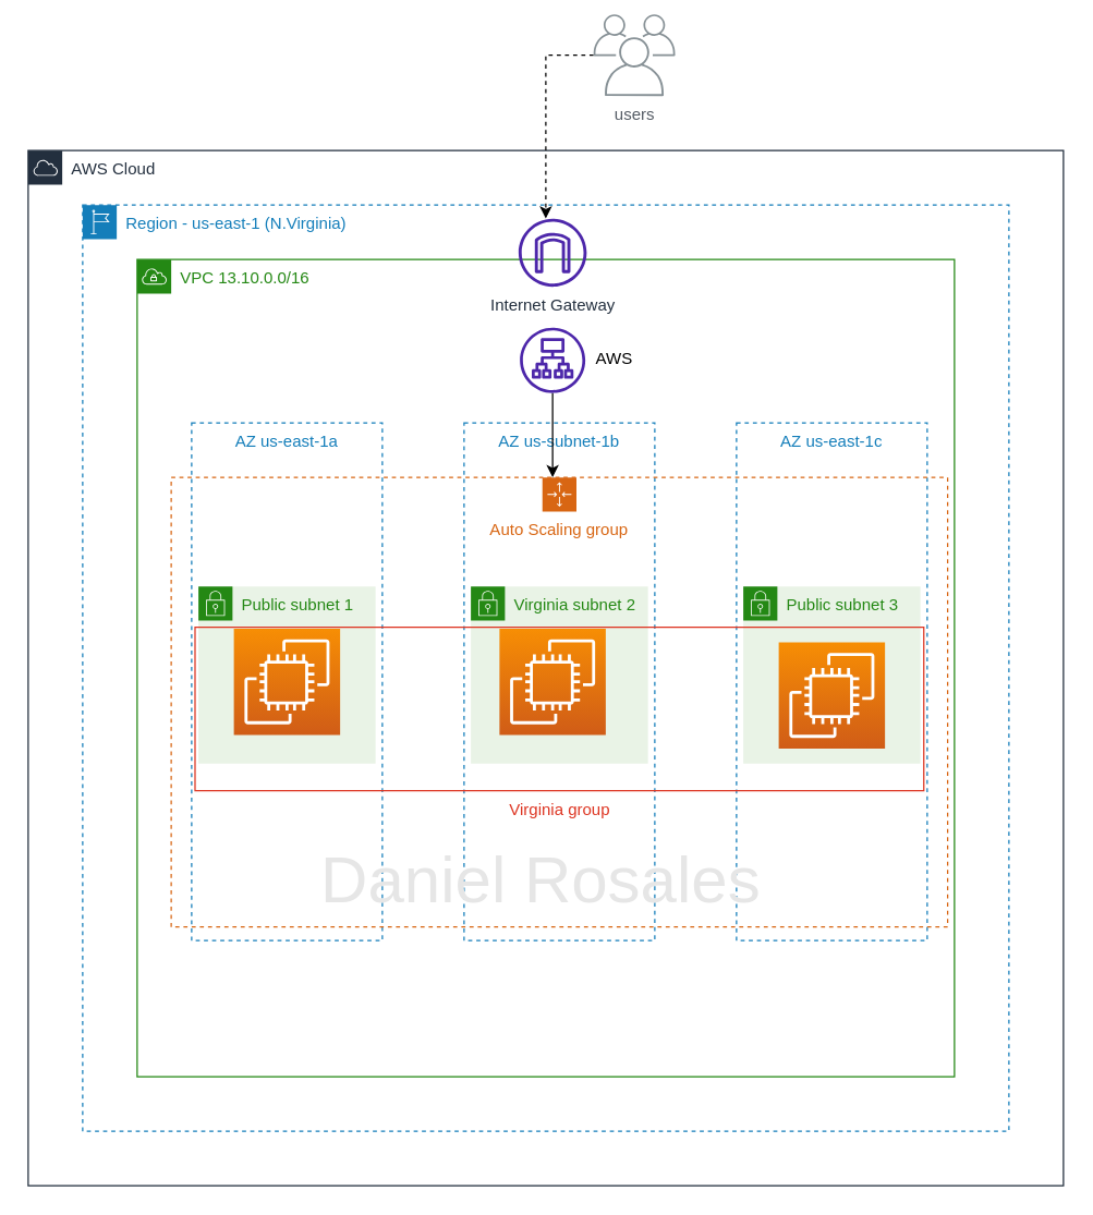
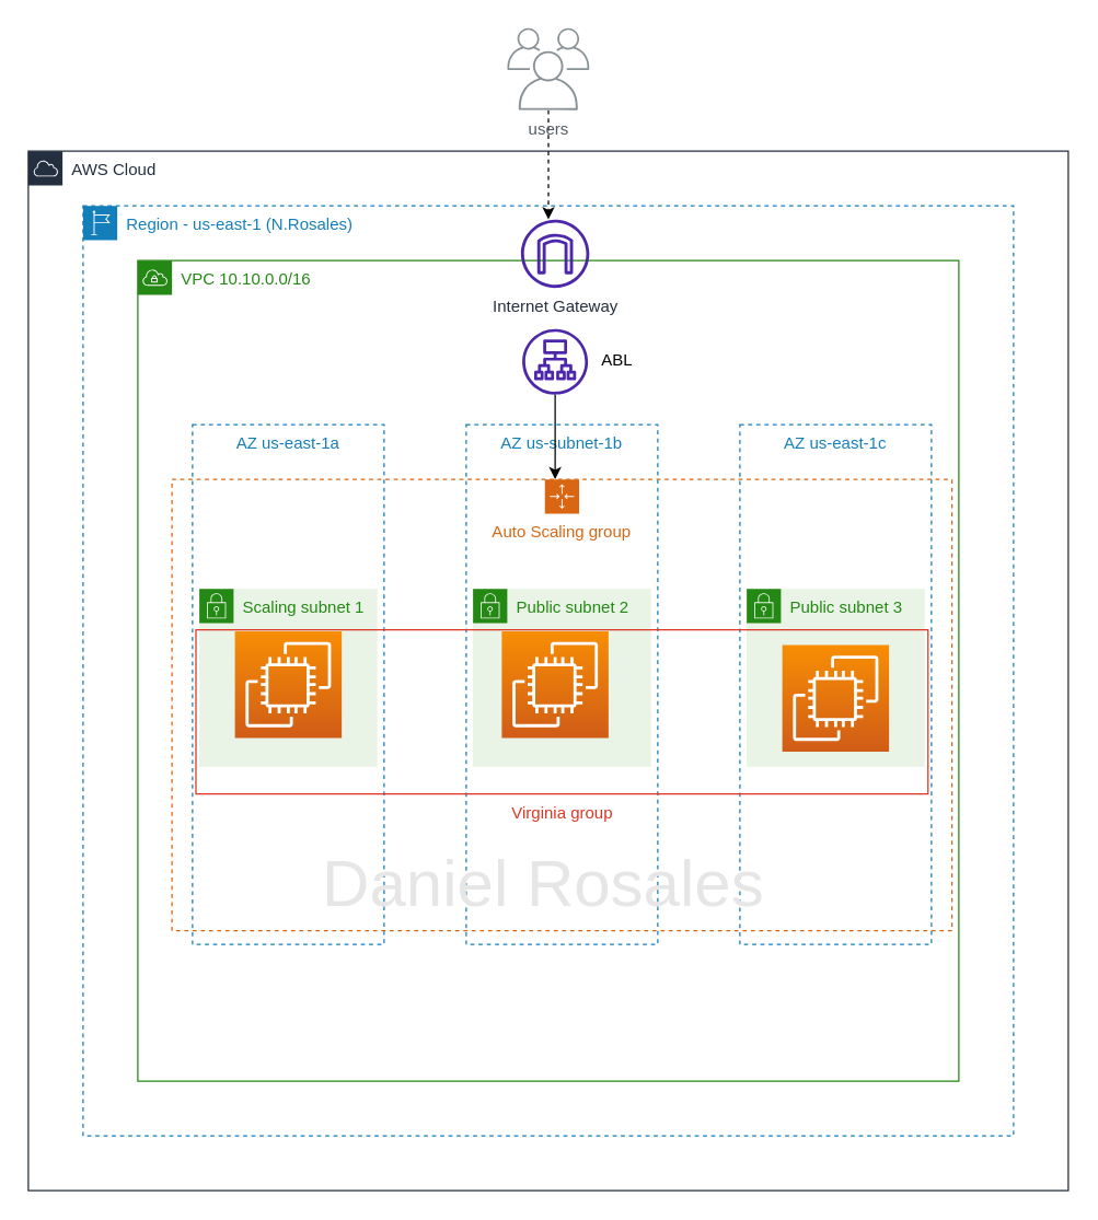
- <mxCell id="21" value="users" style="sketch=0;outlineConnect=0;gradientColor=none;fontColor=#545B64;strokeColor=none;fillColor=#879196;dashed=0;verticalLabelPosition=bottom;verticalAlign=top;align=center;html=1;fontSize=12;fontStyle=0;aspect=fixed;shape=mxgraph.aws4.illustration_users;pointerEvents=1" vertex="1" parent="1"><mxGeometry x="435" y="10" width="60" height="60" as="geometry" /></mxCell>
+ <mxCell id="21" value="users" style="sketch=0;outlineConnect=0;gradientColor=none;fontColor=#545B64;strokeColor=none;fillColor=#879196;dashed=0;verticalLabelPosition=bottom;verticalAlign=top;align=center;html=1;fontSize=12;fontStyle=0;aspect=fixed;shape=mxgraph.aws4.illustration_users;pointerEvents=1" vertex="1" parent="1"><mxGeometry x="370" y="20" width="60" height="60" as="geometry" /></mxCell>
- <mxCell id="3" value="Region - us-east-1 (N.Virginia)" style="points=[[0,0],[0.25,0],[0.5,0],[0.75,0],[1,0],[1,0.25],[1,0.5],[1,0.75],[1,1],[0.75,1],[0.5,1],[0.25,1],[0,1],[0,0.75],[0,0.5],[0,0.25]];outlineConnect=0;gradientColor=none;html=1;whiteSpace=wrap;fontSize=12;fontStyle=0;container=1;pointerEvents=0;collapsible=0;recursiveResize=0;shape=mxgraph.aws4.group;grIcon=mxgraph.aws4.group_region;strokeColor=#147EBA;fillColor=none;verticalAlign=top;align=left;spacingLeft=30;fontColor=#147EBA;dashed=1;" vertex="1" parent="2"><mxGeometry x="40" y="40" width="680" height="680" as="geometry" /></mxCell>
+ <mxCell id="3" value="Region - us-east-1 (N.Rosales)" style="points=[[0,0],[0.25,0],[0.5,0],[0.75,0],[1,0],[1,0.25],[1,0.5],[1,0.75],[1,1],[0.75,1],[0.5,1],[0.25,1],[0,1],[0,0.75],[0,0.5],[0,0.25]];outlineConnect=0;gradientColor=none;html=1;whiteSpace=wrap;fontSize=12;fontStyle=0;container=1;pointerEvents=0;collapsible=0;recursiveResize=0;shape=mxgraph.aws4.group;grIcon=mxgraph.aws4.group_region;strokeColor=#147EBA;fillColor=none;verticalAlign=top;align=left;spacingLeft=30;fontColor=#147EBA;dashed=1;" vertex="1" parent="2"><mxGeometry x="40" y="40" width="680" height="680" as="geometry" /></mxCell>
- <mxCell id="4" value="&lt;font color=&quot;#248814&quot;&gt;VPC 13.10.0.0/16&lt;/font&gt;" style="points=[[0,0],[0.25,0],[0.5,0],[0.75,0],[1,0],[1,0.25],[1,0.5],[1,0.75],[1,1],[0.75,1],[0.5,1],[0.25,1],[0,1],[0,0.75],[0,0.5],[0,0.25]];outlineConnect=0;gradientColor=none;html=1;whiteSpace=wrap;fontSize=12;fontStyle=0;container=1;pointerEvents=0;collapsible=0;recursiveResize=0;shape=mxgraph.aws4.group;grIcon=mxgraph.aws4.group_vpc;strokeColor=#248814;fillColor=none;verticalAlign=top;align=left;spacingLeft=30;fontColor=#AAB7B8;dashed=0;" vertex="1" parent="3"><mxGeometry x="40" y="40" width="600" height="600" as="geometry" /></mxCell>
+ <mxCell id="4" value="&lt;font color=&quot;#248814&quot;&gt;VPC 10.10.0.0/16&lt;/font&gt;" style="points=[[0,0],[0.25,0],[0.5,0],[0.75,0],[1,0],[1,0.25],[1,0.5],[1,0.75],[1,1],[0.75,1],[0.5,1],[0.25,1],[0,1],[0,0.75],[0,0.5],[0,0.25]];outlineConnect=0;gradientColor=none;html=1;whiteSpace=wrap;fontSize=12;fontStyle=0;container=1;pointerEvents=0;collapsible=0;recursiveResize=0;shape=mxgraph.aws4.group;grIcon=mxgraph.aws4.group_vpc;strokeColor=#248814;fillColor=none;verticalAlign=top;align=left;spacingLeft=30;fontColor=#AAB7B8;dashed=0;" vertex="1" parent="3"><mxGeometry x="40" y="40" width="600" height="600" as="geometry" /></mxCell>
- <mxCell id="22" value="AWS" style="text;html=1;align=center;verticalAlign=middle;resizable=0;points=[];autosize=1;strokeColor=none;fillColor=none;" vertex="1" parent="1"><mxGeometry x="425" y="248" width="50" height="30" as="geometry" /></mxCell>
+ <mxCell id="22" value="ABL" style="text;html=1;align=center;verticalAlign=middle;resizable=0;points=[];autosize=1;strokeColor=none;fillColor=none;" vertex="1" parent="1"><mxGeometry x="425" y="248" width="50" height="30" as="geometry" /></mxCell>
- <mxCell id="8" value="Public subnet 1" style="points=[[0,0],[0.25,0],[0.5,0],[0.75,0],[1,0],[1,0.25],[1,0.5],[1,0.75],[1,1],[0.75,1],[0.5,1],[0.25,1],[0,1],[0,0.75],[0,0.5],[0,0.25]];outlineConnect=0;gradientColor=none;html=1;whiteSpace=wrap;fontSize=12;fontStyle=0;container=1;pointerEvents=0;collapsible=0;recursiveResize=0;shape=mxgraph.aws4.group;grIcon=mxgraph.aws4.group_security_group;grStroke=0;strokeColor=#248814;fillColor=#E9F3E6;verticalAlign=top;align=left;spacingLeft=30;fontColor=#248814;dashed=0;" vertex="1" parent="4"><mxGeometry x="45" y="240" width="130" height="130" as="geometry" /></mxCell>
+ <mxCell id="8" value="Scaling subnet 1" style="points=[[0,0],[0.25,0],[0.5,0],[0.75,0],[1,0],[1,0.25],[1,0.5],[1,0.75],[1,1],[0.75,1],[0.5,1],[0.25,1],[0,1],[0,0.75],[0,0.5],[0,0.25]];outlineConnect=0;gradientColor=none;html=1;whiteSpace=wrap;fontSize=12;fontStyle=0;container=1;pointerEvents=0;collapsible=0;recursiveResize=0;shape=mxgraph.aws4.group;grIcon=mxgraph.aws4.group_security_group;grStroke=0;strokeColor=#248814;fillColor=#E9F3E6;verticalAlign=top;align=left;spacingLeft=30;fontColor=#248814;dashed=0;" vertex="1" parent="4"><mxGeometry x="45" y="240" width="130" height="130" as="geometry" /></mxCell>
- <mxCell id="9" value="Virginia subnet 2" style="points=[[0,0],[0.25,0],[0.5,0],[0.75,0],[1,0],[1,0.25],[1,0.5],[1,0.75],[1,1],[0.75,1],[0.5,1],[0.25,1],[0,1],[0,0.75],[0,0.5],[0,0.25]];outlineConnect=0;gradientColor=none;html=1;whiteSpace=wrap;fontSize=12;fontStyle=0;container=1;pointerEvents=0;collapsible=0;recursiveResize=0;shape=mxgraph.aws4.group;grIcon=mxgraph.aws4.group_security_group;grStroke=0;strokeColor=#248814;fillColor=#E9F3E6;verticalAlign=top;align=left;spacingLeft=30;fontColor=#248814;dashed=0;" vertex="1" parent="4"><mxGeometry x="245" y="240" width="130" height="130" as="geometry" /></mxCell>
+ <mxCell id="9" value="Public subnet 2" style="points=[[0,0],[0.25,0],[0.5,0],[0.75,0],[1,0],[1,0.25],[1,0.5],[1,0.75],[1,1],[0.75,1],[0.5,1],[0.25,1],[0,1],[0,0.75],[0,0.5],[0,0.25]];outlineConnect=0;gradientColor=none;html=1;whiteSpace=wrap;fontSize=12;fontStyle=0;container=1;pointerEvents=0;collapsible=0;recursiveResize=0;shape=mxgraph.aws4.group;grIcon=mxgraph.aws4.group_security_group;grStroke=0;strokeColor=#248814;fillColor=#E9F3E6;verticalAlign=top;align=left;spacingLeft=30;fontColor=#248814;dashed=0;" vertex="1" parent="4"><mxGeometry x="245" y="240" width="130" height="130" as="geometry" /></mxCell>
